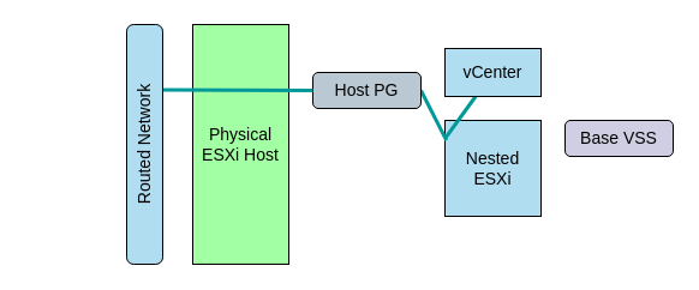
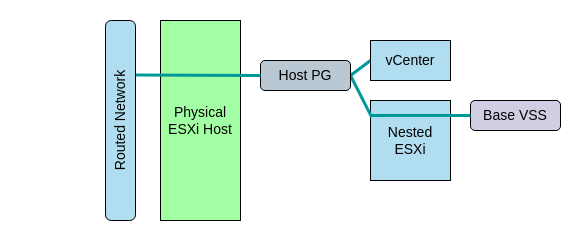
+ <mxCell id="4" value="" style="edgeStyle=none;html=1;exitX=1;exitY=0.5;exitDx=0;exitDy=0;entryX=0;entryY=0.5;entryDx=0;entryDy=0;endArrow=none;endFill=0;strokeWidth=3;fontSize=14;strokeColor=#009999;" parent="1" source="7" target="8" edge="1"><mxGeometry relative="1" as="geometry"><mxPoint x="350" y="35" as="sourcePoint" /><mxPoint x="550" y="215" as="targetPoint" /></mxGeometry></mxCell>
- <mxCell id="6" style="edgeStyle=none;html=1;endArrow=none;endFill=0;strokeWidth=3;fontSize=14;strokeColor=#009999;exitX=0.003;exitY=0.186;exitDx=0;exitDy=0;exitPerimeter=0;" parent="1" source="2" target="8" edge="1"><mxGeometry relative="1" as="geometry"><mxPoint x="370" y="120" as="sourcePoint" /><mxPoint x="480" y="175" as="targetPoint" /></mxGeometry></mxCell>
+ <mxCell id="6" style="edgeStyle=none;html=1;entryX=0;entryY=0.5;entryDx=0;entryDy=0;endArrow=none;endFill=0;strokeWidth=3;fontSize=14;strokeColor=#009999;exitX=0.003;exitY=0.186;exitDx=0;exitDy=0;exitPerimeter=0;" parent="1" source="2" target="3" edge="1"><mxGeometry relative="1" as="geometry"><mxPoint x="370" y="120" as="sourcePoint" /><mxPoint x="480" y="175" as="targetPoint" /></mxGeometry></mxCell>
